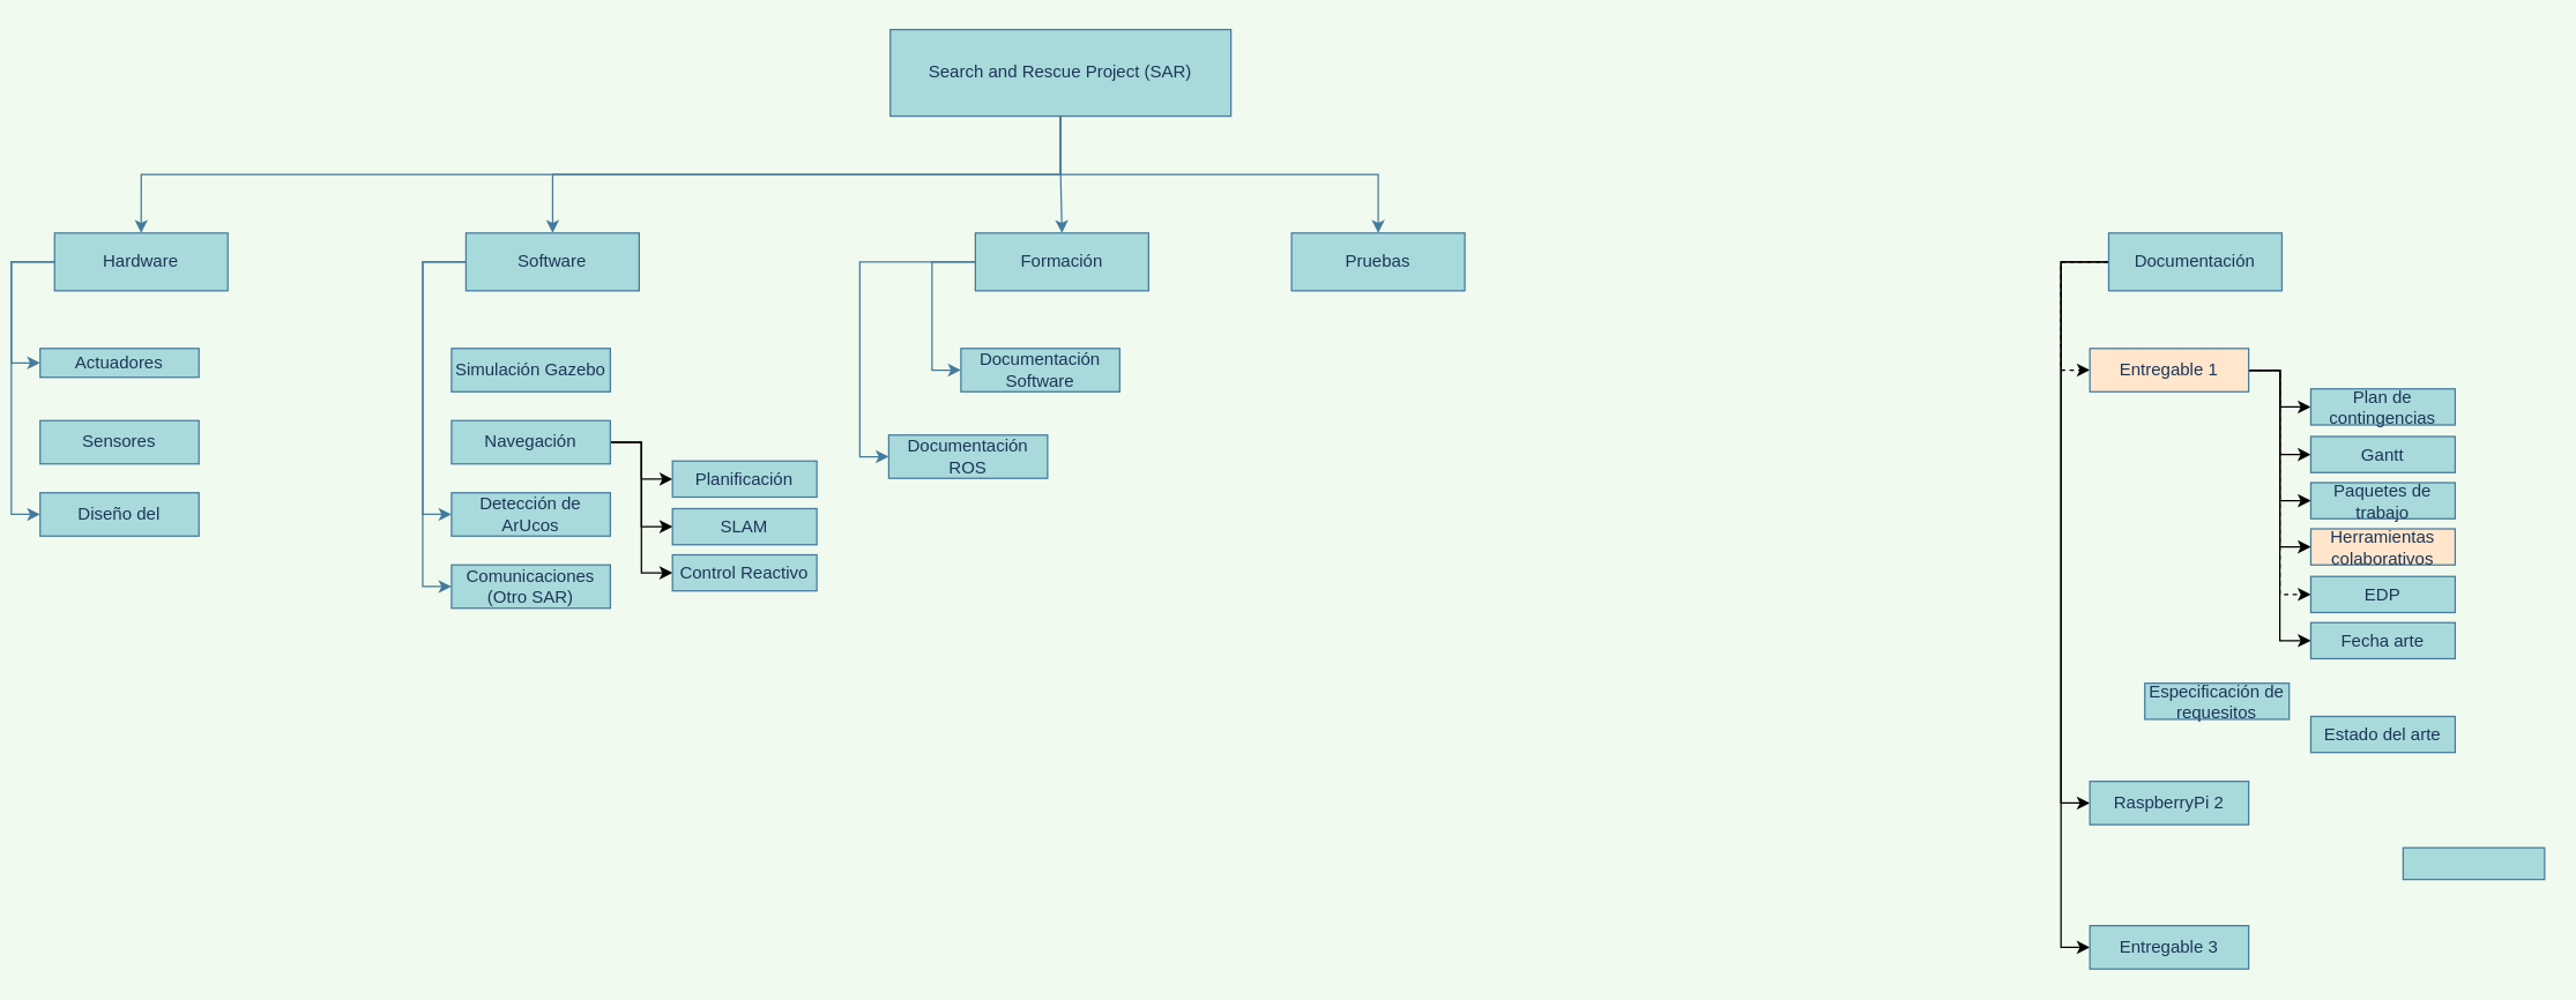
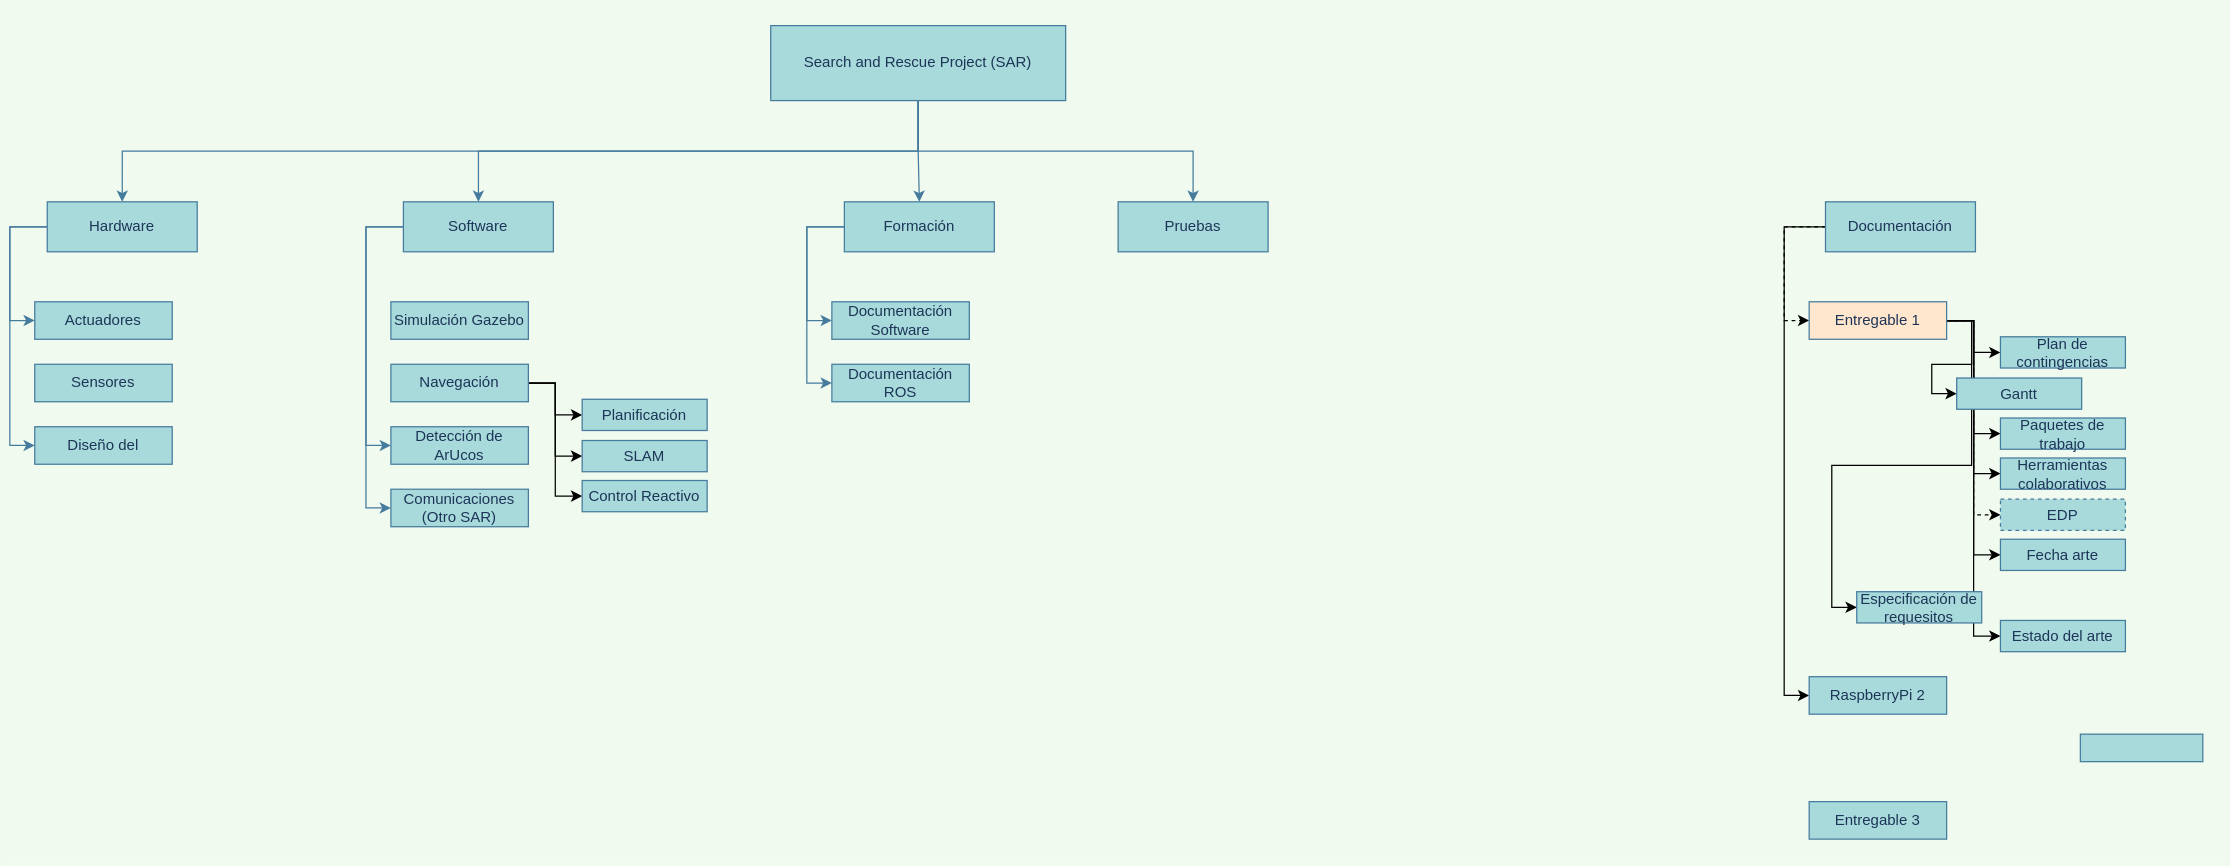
- <mxCell id="18" value="Actuadores" style="rounded=0;whiteSpace=wrap;html=1;fillColor=#A8DADC;strokeColor=#457B9D;fontColor=#1D3557;" parent="1" vertex="1"><mxGeometry x="20.06" y="241" width="110" height="20" as="geometry" /></mxCell>
+ <mxCell id="18" value="Actuadores" style="rounded=0;whiteSpace=wrap;html=1;fillColor=#A8DADC;strokeColor=#457B9D;fontColor=#1D3557;" parent="1" vertex="1"><mxGeometry x="20.06" y="241" width="110" height="30" as="geometry" /></mxCell>
- <mxCell id="49" value="Gantt" style="rounded=0;whiteSpace=wrap;html=1;fillColor=#A8DADC;strokeColor=#457B9D;fontColor=#1D3557;" vertex="1" parent="1"><mxGeometry x="1593.06" y="302" width="100" height="25" as="geometry" /></mxCell>
+ <mxCell id="49" value="Gantt" style="rounded=0;whiteSpace=wrap;html=1;fillColor=#A8DADC;strokeColor=#457B9D;fontColor=#1D3557;" vertex="1" parent="1"><mxGeometry x="1558.06" y="302" width="100" height="25" as="geometry" /></mxCell>
- <mxCell id="20" value="Documentación ROS" style="rounded=0;whiteSpace=wrap;html=1;fillColor=#A8DADC;strokeColor=#457B9D;fontColor=#1D3557;" parent="1" vertex="1"><mxGeometry x="607.94" y="301" width="110" height="30" as="geometry" /></mxCell>
+ <mxCell id="20" value="Documentación ROS" style="rounded=0;whiteSpace=wrap;html=1;fillColor=#A8DADC;strokeColor=#457B9D;fontColor=#1D3557;" parent="1" vertex="1"><mxGeometry x="657.94" y="291" width="110" height="30" as="geometry" /></mxCell>
- <mxCell id="51" value="Herramientas colaborativos" style="rounded=0;whiteSpace=wrap;html=1;fillColor=#ffe6cc;strokeColor=#457B9D;fontColor=#1D3557;" vertex="1" parent="1"><mxGeometry x="1593.06" y="366" width="100" height="25" as="geometry" /></mxCell>
+ <mxCell id="51" value="Herramientas colaborativos" style="rounded=0;whiteSpace=wrap;html=1;fillColor=#A8DADC;strokeColor=#457B9D;fontColor=#1D3557;" vertex="1" parent="1"><mxGeometry x="1593.06" y="366" width="100" height="25" as="geometry" /></mxCell>
+ <mxCell id="45" style="edgeStyle=orthogonalEdgeStyle;rounded=0;orthogonalLoop=1;jettySize=auto;html=1;exitX=1;exitY=0.5;exitDx=0;exitDy=0;entryX=0;entryY=0.5;entryDx=0;entryDy=0;" edge="1" parent="1" source="47" target="54"><mxGeometry relative="1" as="geometry" /></mxCell>
- <mxCell id="52" value="EDP" style="rounded=0;whiteSpace=wrap;html=1;fillColor=#A8DADC;strokeColor=#457B9D;fontColor=#1D3557;" vertex="1" parent="1"><mxGeometry x="1593.06" y="399" width="100" height="25" as="geometry" /></mxCell>
+ <mxCell id="52" value="EDP" style="rounded=0;whiteSpace=wrap;html=1;fillColor=#A8DADC;strokeColor=#457B9D;fontColor=#1D3557;dashed=1;" vertex="1" parent="1"><mxGeometry x="1593.06" y="399" width="100" height="25" as="geometry" /></mxCell>
+ <mxCell id="46" style="edgeStyle=orthogonalEdgeStyle;rounded=0;orthogonalLoop=1;jettySize=auto;html=1;exitX=1;exitY=0.5;exitDx=0;exitDy=0;entryX=0;entryY=0.5;entryDx=0;entryDy=0;" edge="1" parent="1" source="47" target="55"><mxGeometry relative="1" as="geometry" /></mxCell>
- <mxCell id="34" style="edgeStyle=orthogonalEdgeStyle;rounded=0;orthogonalLoop=1;jettySize=auto;html=1;exitX=0;exitY=0.5;exitDx=0;exitDy=0;entryX=0;entryY=0.5;entryDx=0;entryDy=0;" edge="1" parent="1" source="35" target="37"><mxGeometry relative="1" as="geometry" /></mxCell>
